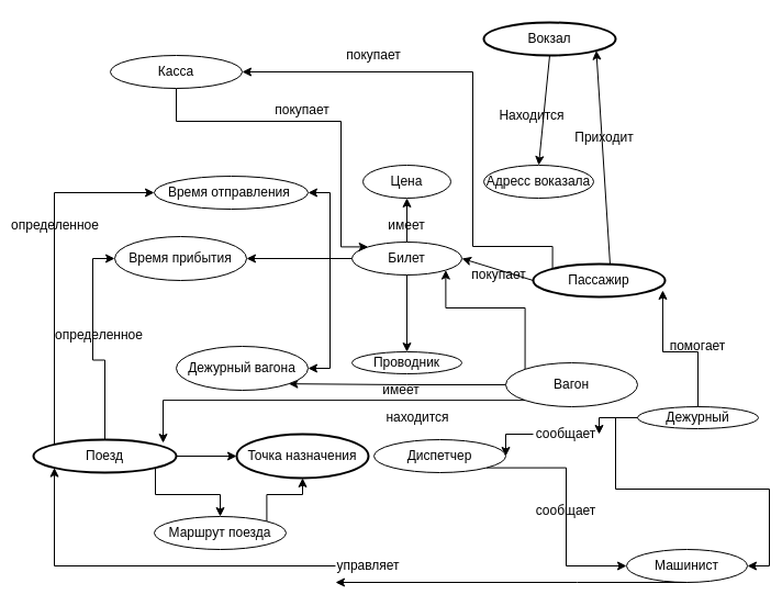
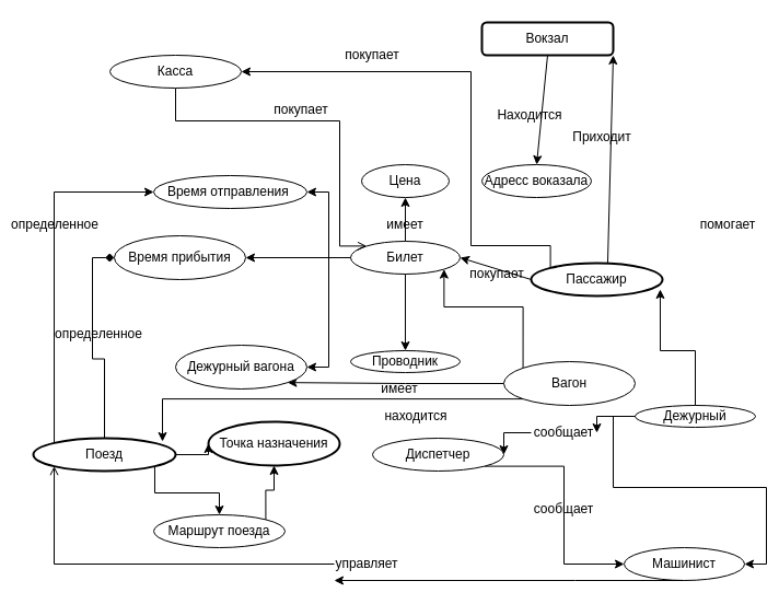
- <mxCell id="2" value="Вокзал" style="ellipse;whiteSpace=wrap;html=1;strokeWidth=2;" vertex="1" parent="1"><mxGeometry x="440" y="20" width="120" height="30" as="geometry" /></mxCell>
+ <mxCell id="2" value="Вокзал" style="whiteSpace=wrap;html=1;strokeWidth=2;rounded=1;" vertex="1" parent="1"><mxGeometry x="440" y="20" width="120" height="30" as="geometry" /></mxCell>
- <mxCell id="24" style="edgeStyle=orthogonalEdgeStyle;rounded=0;orthogonalLoop=1;jettySize=auto;html=1;exitX=0.5;exitY=1;exitDx=0;exitDy=0;entryX=0;entryY=0;entryDx=0;entryDy=0;" edge="1" parent="1" source="25" target="17"><mxGeometry relative="1" as="geometry"><Array as="points"><mxPoint x="160" y="110" /><mxPoint x="310" y="110" /><mxPoint x="310" y="224" /></Array></mxGeometry></mxCell>
+ <mxCell id="24" style="edgeStyle=orthogonalEdgeStyle;rounded=0;orthogonalLoop=1;jettySize=auto;html=1;exitX=0.5;exitY=1;exitDx=0;exitDy=0;entryX=0;entryY=0;entryDx=0;entryDy=0;endArrow=open;" edge="1" parent="1" source="25" target="17"><mxGeometry relative="1" as="geometry"><Array as="points"><mxPoint x="160" y="110" /><mxPoint x="310" y="110" /><mxPoint x="310" y="224" /></Array></mxGeometry></mxCell>
- <mxCell id="3" style="edgeStyle=orthogonalEdgeStyle;rounded=0;orthogonalLoop=1;jettySize=auto;html=1;exitX=0.5;exitY=0;exitDx=0;exitDy=0;entryX=0;entryY=0.5;entryDx=0;entryDy=0;" edge="1" parent="1" source="7" target="28"><mxGeometry relative="1" as="geometry" /></mxCell>
+ <mxCell id="3" style="edgeStyle=orthogonalEdgeStyle;rounded=0;orthogonalLoop=1;jettySize=auto;html=1;exitX=0.5;exitY=0;exitDx=0;exitDy=0;entryX=0;entryY=0.5;entryDx=0;entryDy=0;endArrow=diamond;" edge="1" parent="1" source="7" target="28"><mxGeometry relative="1" as="geometry" /></mxCell>
- <mxCell id="54" value="помогает" style="text;html=1;strokeColor=none;fillColor=none;align=center;verticalAlign=middle;whiteSpace=wrap;rounded=0;" vertex="1" parent="1"><mxGeometry x="605" y="300" width="60" height="30" as="geometry" /></mxCell>
+ <mxCell id="54" value="помогает" style="text;html=1;strokeColor=none;fillColor=none;align=center;verticalAlign=middle;whiteSpace=wrap;rounded=0;" vertex="1" parent="1"><mxGeometry x="635" y="190" width="60" height="30" as="geometry" /></mxCell>
- <mxCell id="22" value="Точка назначения" style="ellipse;whiteSpace=wrap;html=1;strokeWidth=2;" vertex="1" parent="1"><mxGeometry x="215" y="395" width="120" height="40" as="geometry" /></mxCell>
+ <mxCell id="22" value="Точка назначения" style="ellipse;whiteSpace=wrap;html=1;strokeWidth=2;" vertex="1" parent="1"><mxGeometry x="190" y="385" width="120" height="40" as="geometry" /></mxCell>
- <mxCell id="8" style="edgeStyle=orthogonalEdgeStyle;rounded=0;orthogonalLoop=1;jettySize=auto;html=1;entryX=0;entryY=1;entryDx=0;entryDy=0;" edge="1" parent="1" source="50" target="7"><mxGeometry relative="1" as="geometry"><Array as="points" /></mxGeometry></mxCell>
+ <mxCell id="8" style="edgeStyle=orthogonalEdgeStyle;rounded=0;orthogonalLoop=1;jettySize=auto;html=1;entryX=0;entryY=1;entryDx=0;entryDy=0;endArrow=open;" edge="1" parent="1" source="50" target="7"><mxGeometry relative="1" as="geometry"><Array as="points" /></mxGeometry></mxCell>
